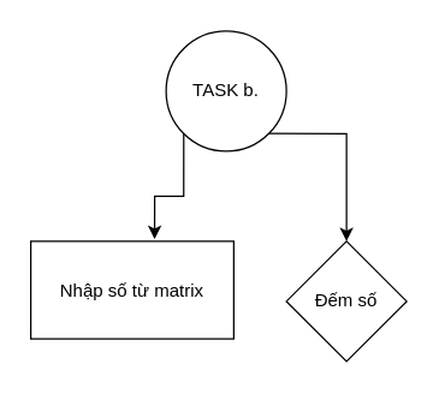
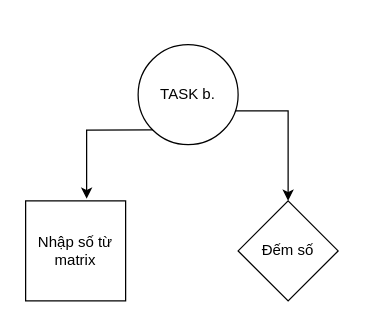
- <mxCell id="3" value="TASK b." style="ellipse;whiteSpace=wrap;html=1;aspect=fixed;" vertex="1" parent="1"><mxGeometry x="110" y="20" width="80" height="80" as="geometry" /></mxCell>
+ <mxCell id="3" value="TASK b." style="ellipse;whiteSpace=wrap;html=1;aspect=fixed;" vertex="1" parent="1"><mxGeometry x="110" y="35" width="80" height="80" as="geometry" /></mxCell>
- <mxCell id="4" value="Nhập số từ matrix" style="whiteSpace=wrap;html=1;aspect=fixed;" vertex="1" parent="1"><mxGeometry x="20" y="160" width="135" height="65" as="geometry" /></mxCell>
+ <mxCell id="4" value="Nhập số từ matrix" style="whiteSpace=wrap;html=1;aspect=fixed;" vertex="1" parent="1"><mxGeometry x="20" y="160" width="80" height="80" as="geometry" /></mxCell>
